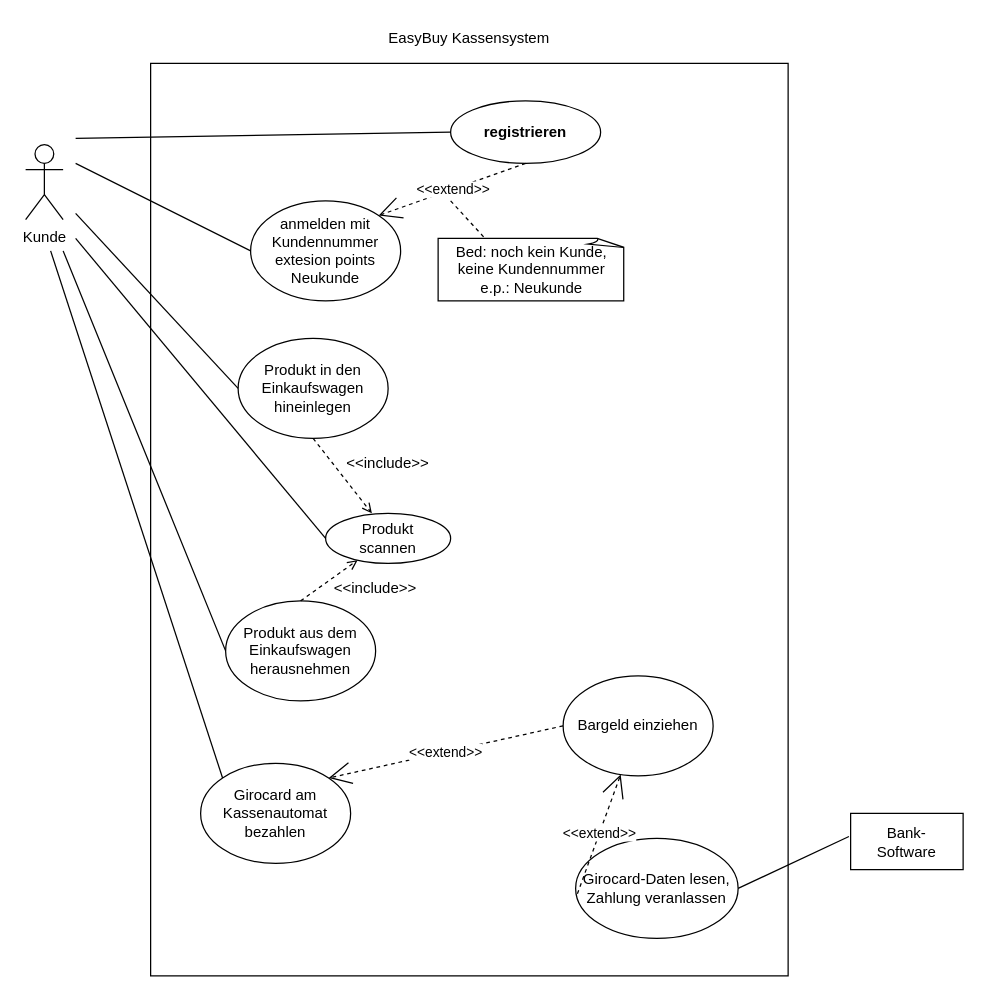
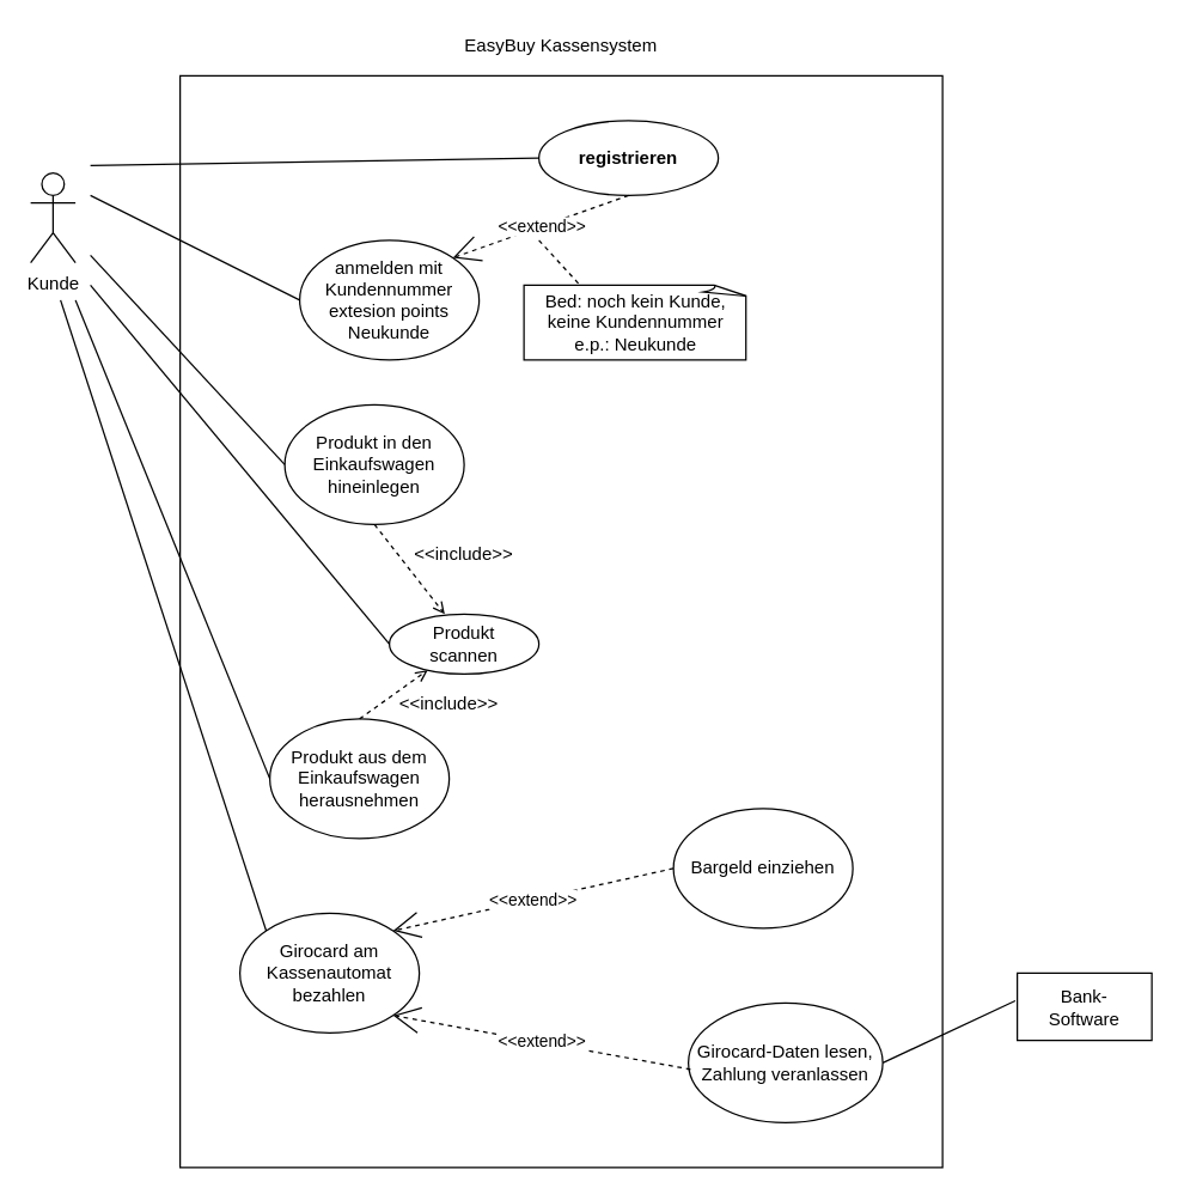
- <mxCell id="32" value="&amp;lt;&amp;lt;extend&amp;gt;&amp;gt;" style="endArrow=open;endSize=16;endFill=0;html=1;exitX=0.011;exitY=0.554;exitDx=0;exitDy=0;dashed=1;exitPerimeter=0;" edge="1" parent="1" source="31" target="30"><mxGeometry width="160" relative="1" as="geometry"><mxPoint x="477.57" y="650" as="sourcePoint" /><mxPoint x="359.996" y="691.716" as="targetPoint" /></mxGeometry></mxCell>
+ <mxCell id="32" value="&amp;lt;&amp;lt;extend&amp;gt;&amp;gt;" style="endArrow=open;endSize=16;endFill=0;html=1;exitX=0.011;exitY=0.554;exitDx=0;exitDy=0;entryX=1;entryY=1;entryDx=0;entryDy=0;dashed=1;exitPerimeter=0;" edge="1" parent="1" source="31" target="29"><mxGeometry width="160" relative="1" as="geometry"><mxPoint x="477.57" y="650" as="sourcePoint" /><mxPoint x="359.996" y="691.716" as="targetPoint" /></mxGeometry></mxCell>
